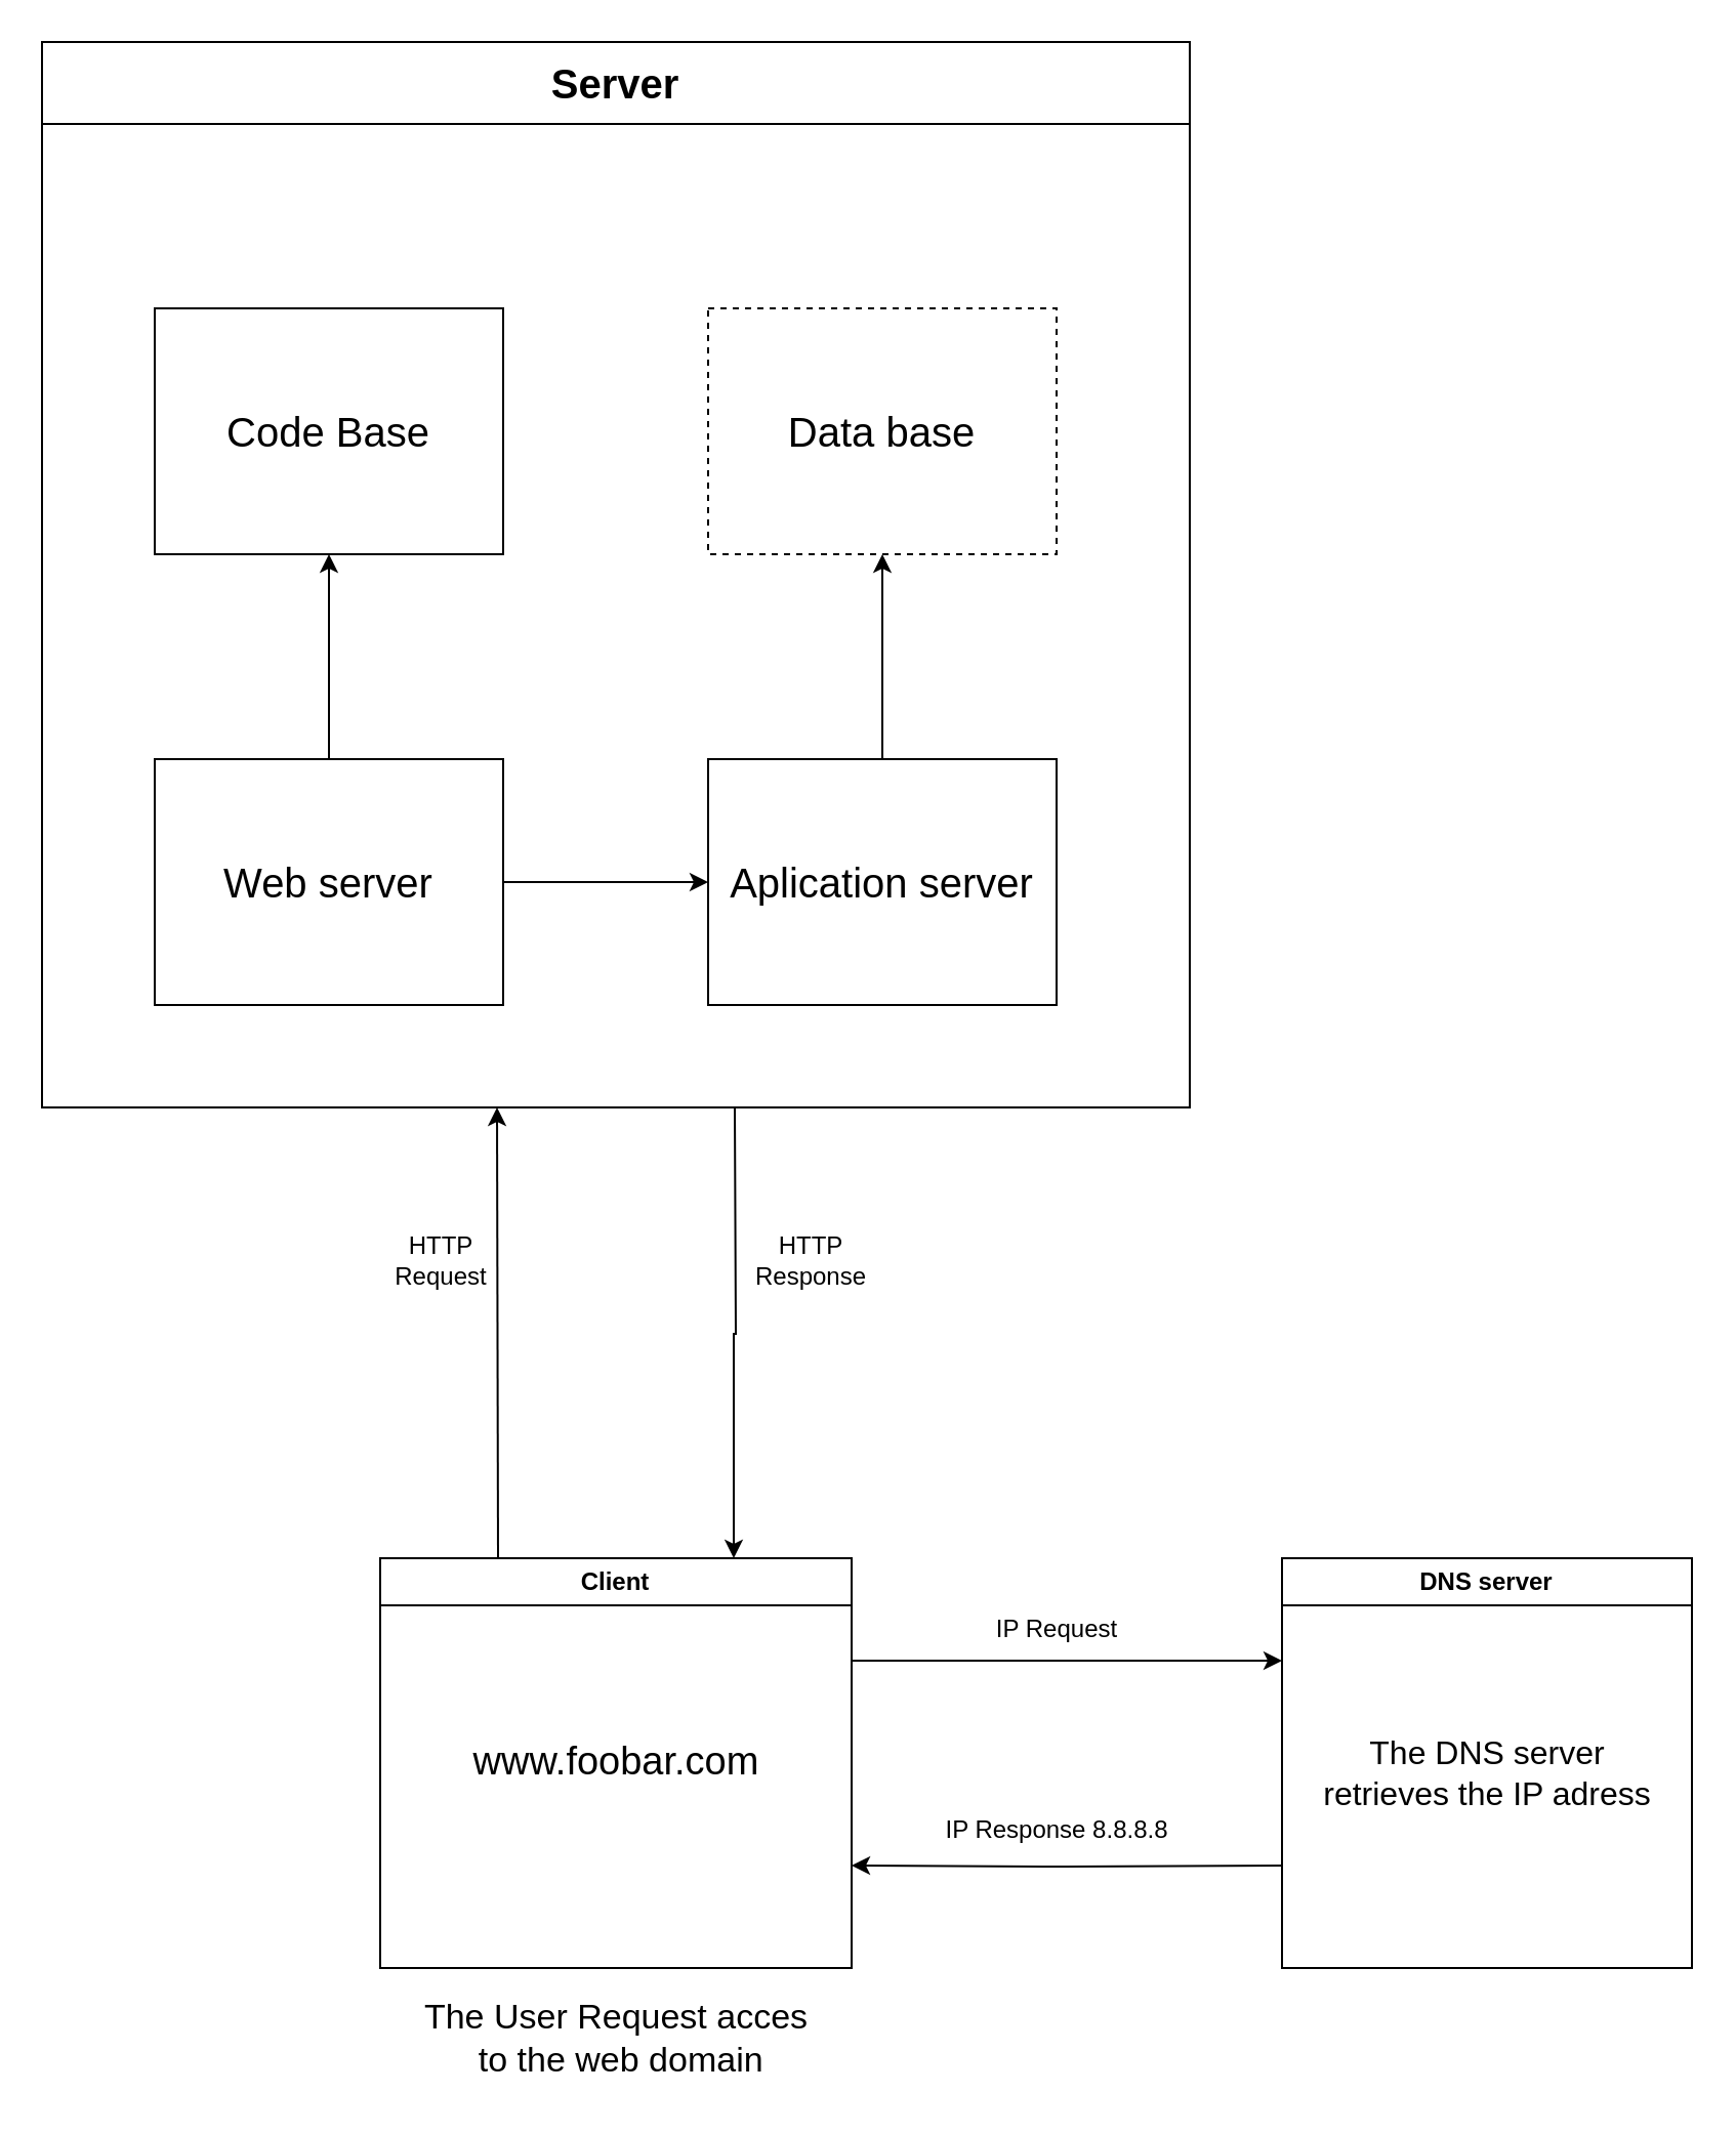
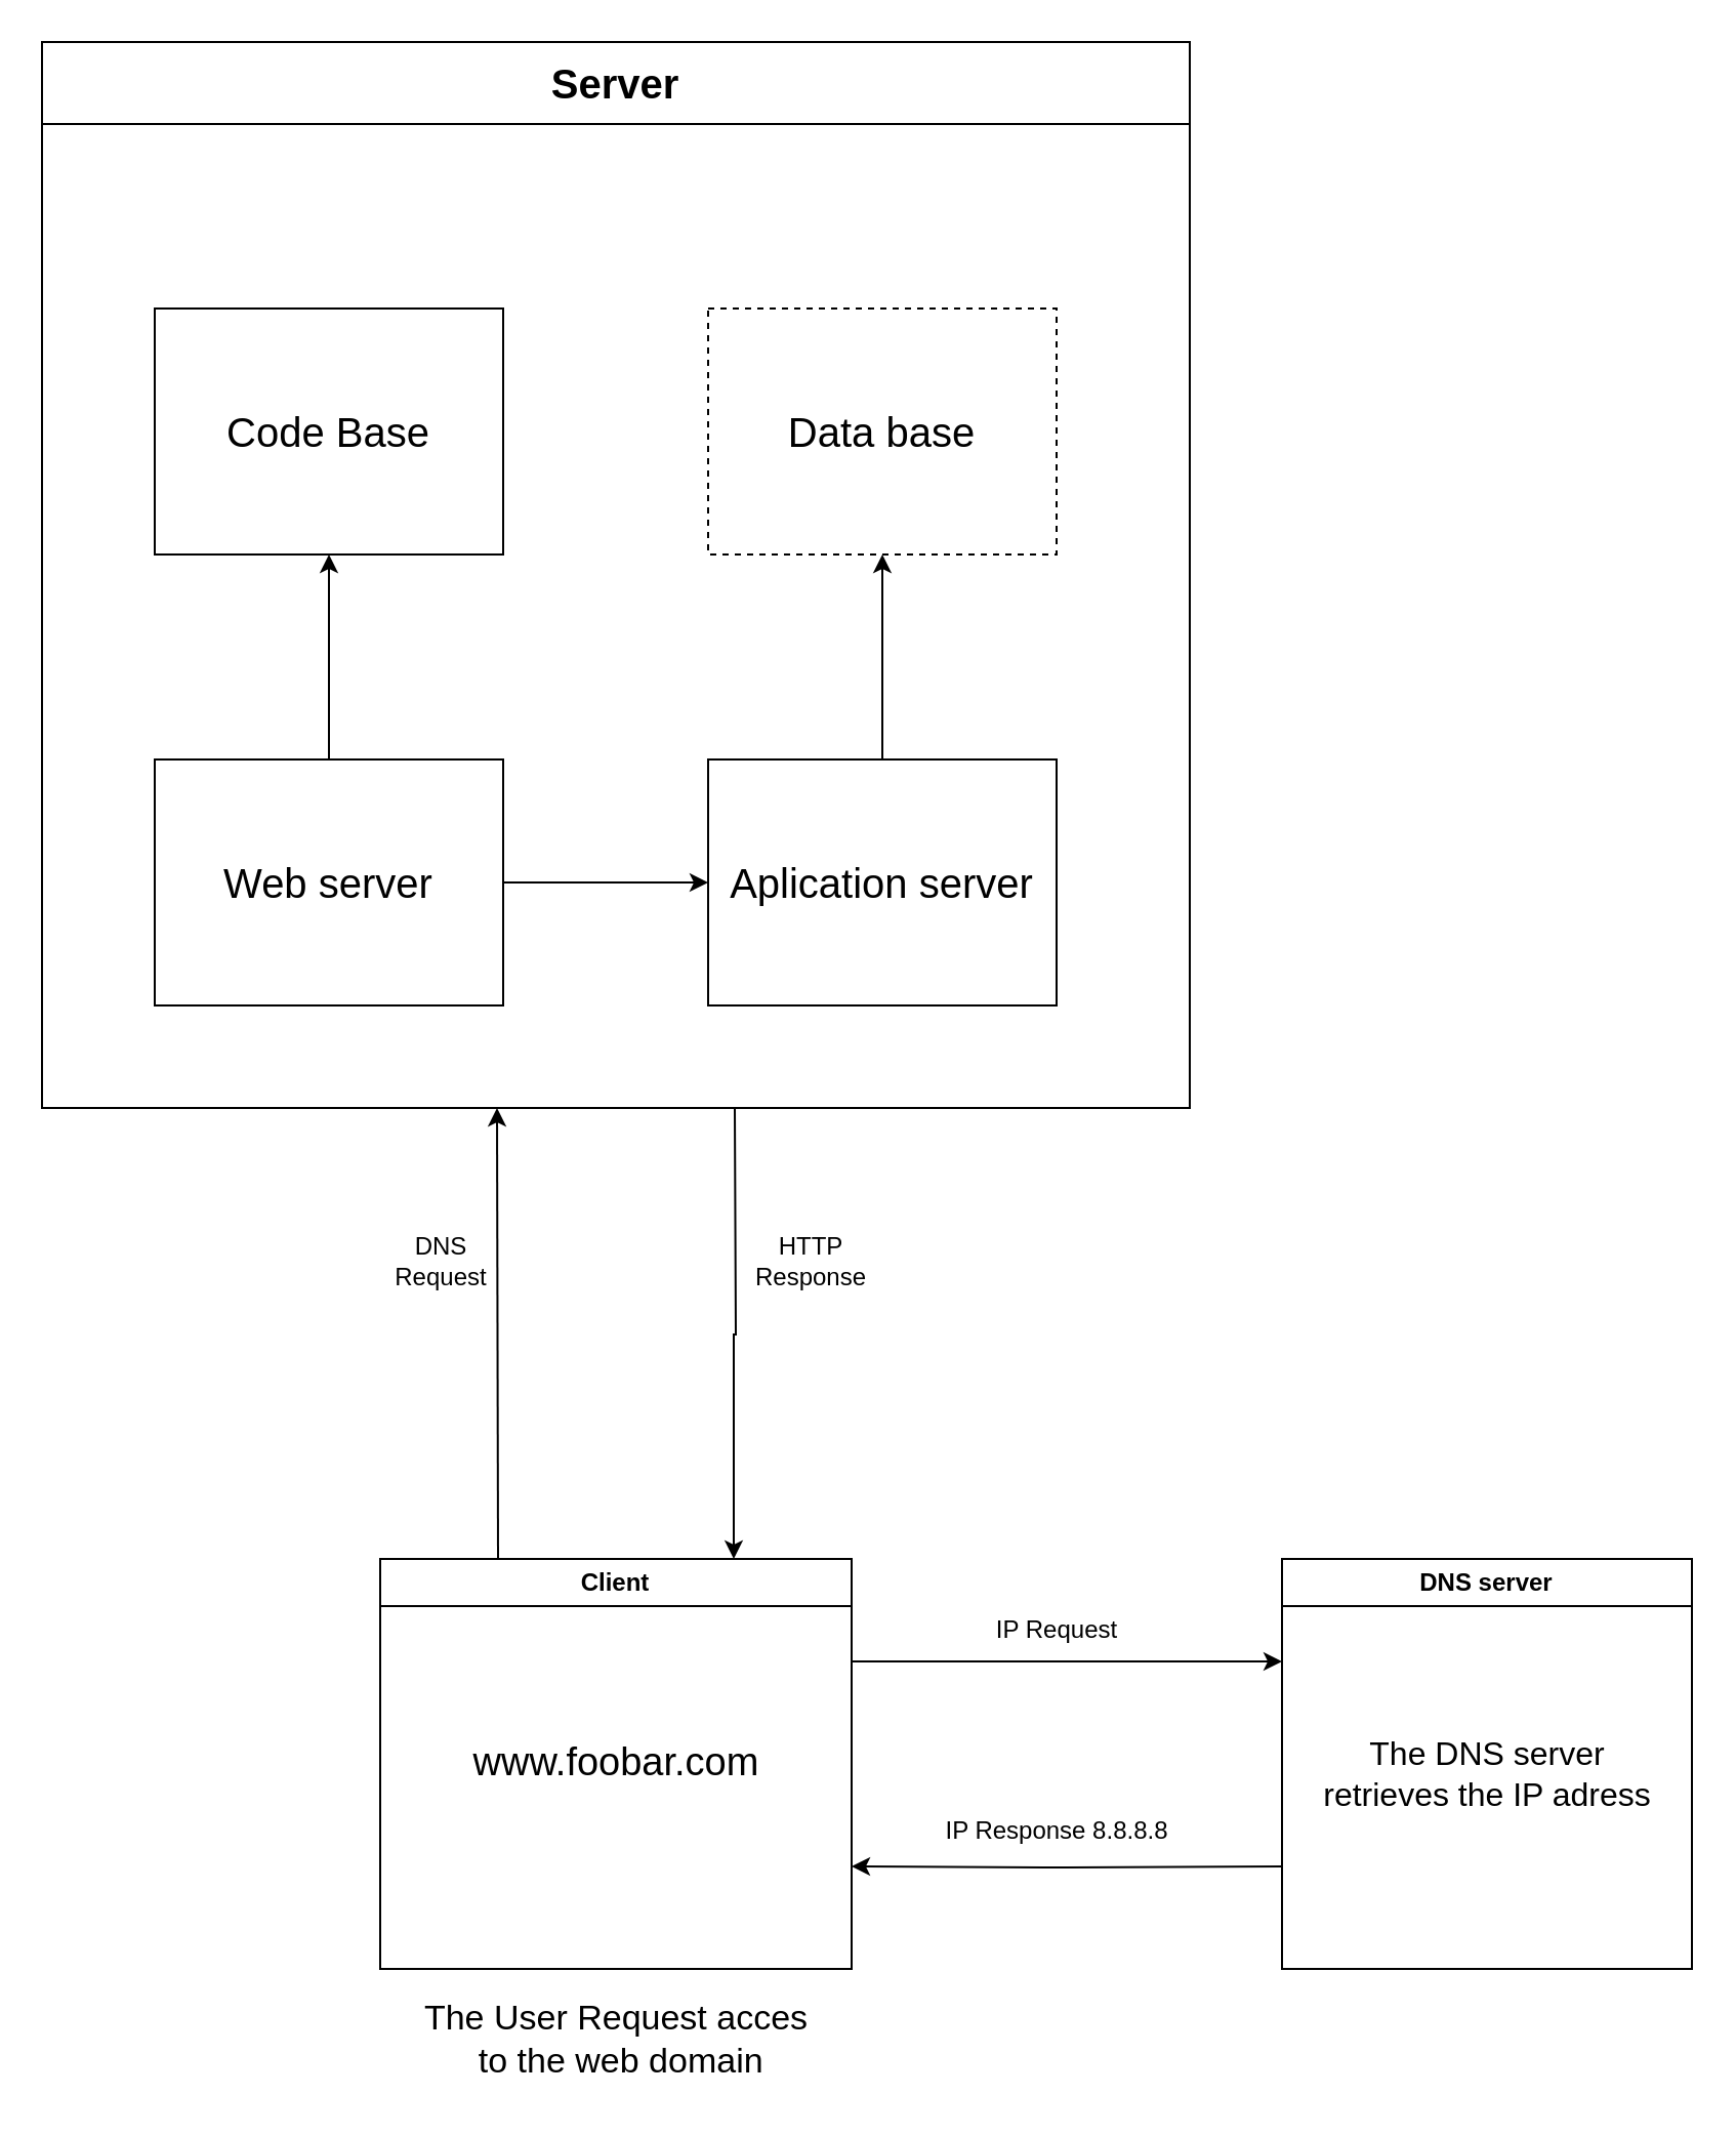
- <mxCell id="21" value="HTTP Request" style="text;html=1;strokeColor=none;fillColor=none;align=center;verticalAlign=middle;whiteSpace=wrap;rounded=0;" vertex="1" parent="1"><mxGeometry x="185" y="600" width="60" height="30" as="geometry" /></mxCell>
+ <mxCell id="21" value="DNS Request" style="text;html=1;strokeColor=none;fillColor=none;align=center;verticalAlign=middle;whiteSpace=wrap;rounded=0;" vertex="1" parent="1"><mxGeometry x="185" y="600" width="60" height="30" as="geometry" /></mxCell>
